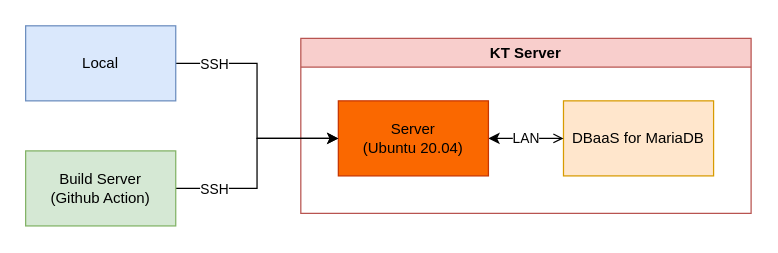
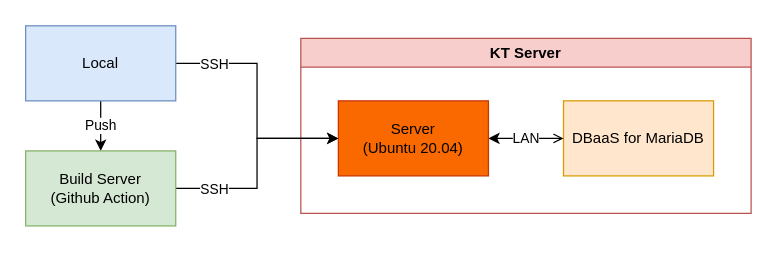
+ <mxCell id="8" value="Push" style="edgeStyle=orthogonalEdgeStyle;rounded=0;orthogonalLoop=1;jettySize=auto;html=1;entryX=0.5;entryY=0;entryDx=0;entryDy=0;" edge="1" parent="1" source="9" target="12"><mxGeometry relative="1" as="geometry" /></mxCell>
